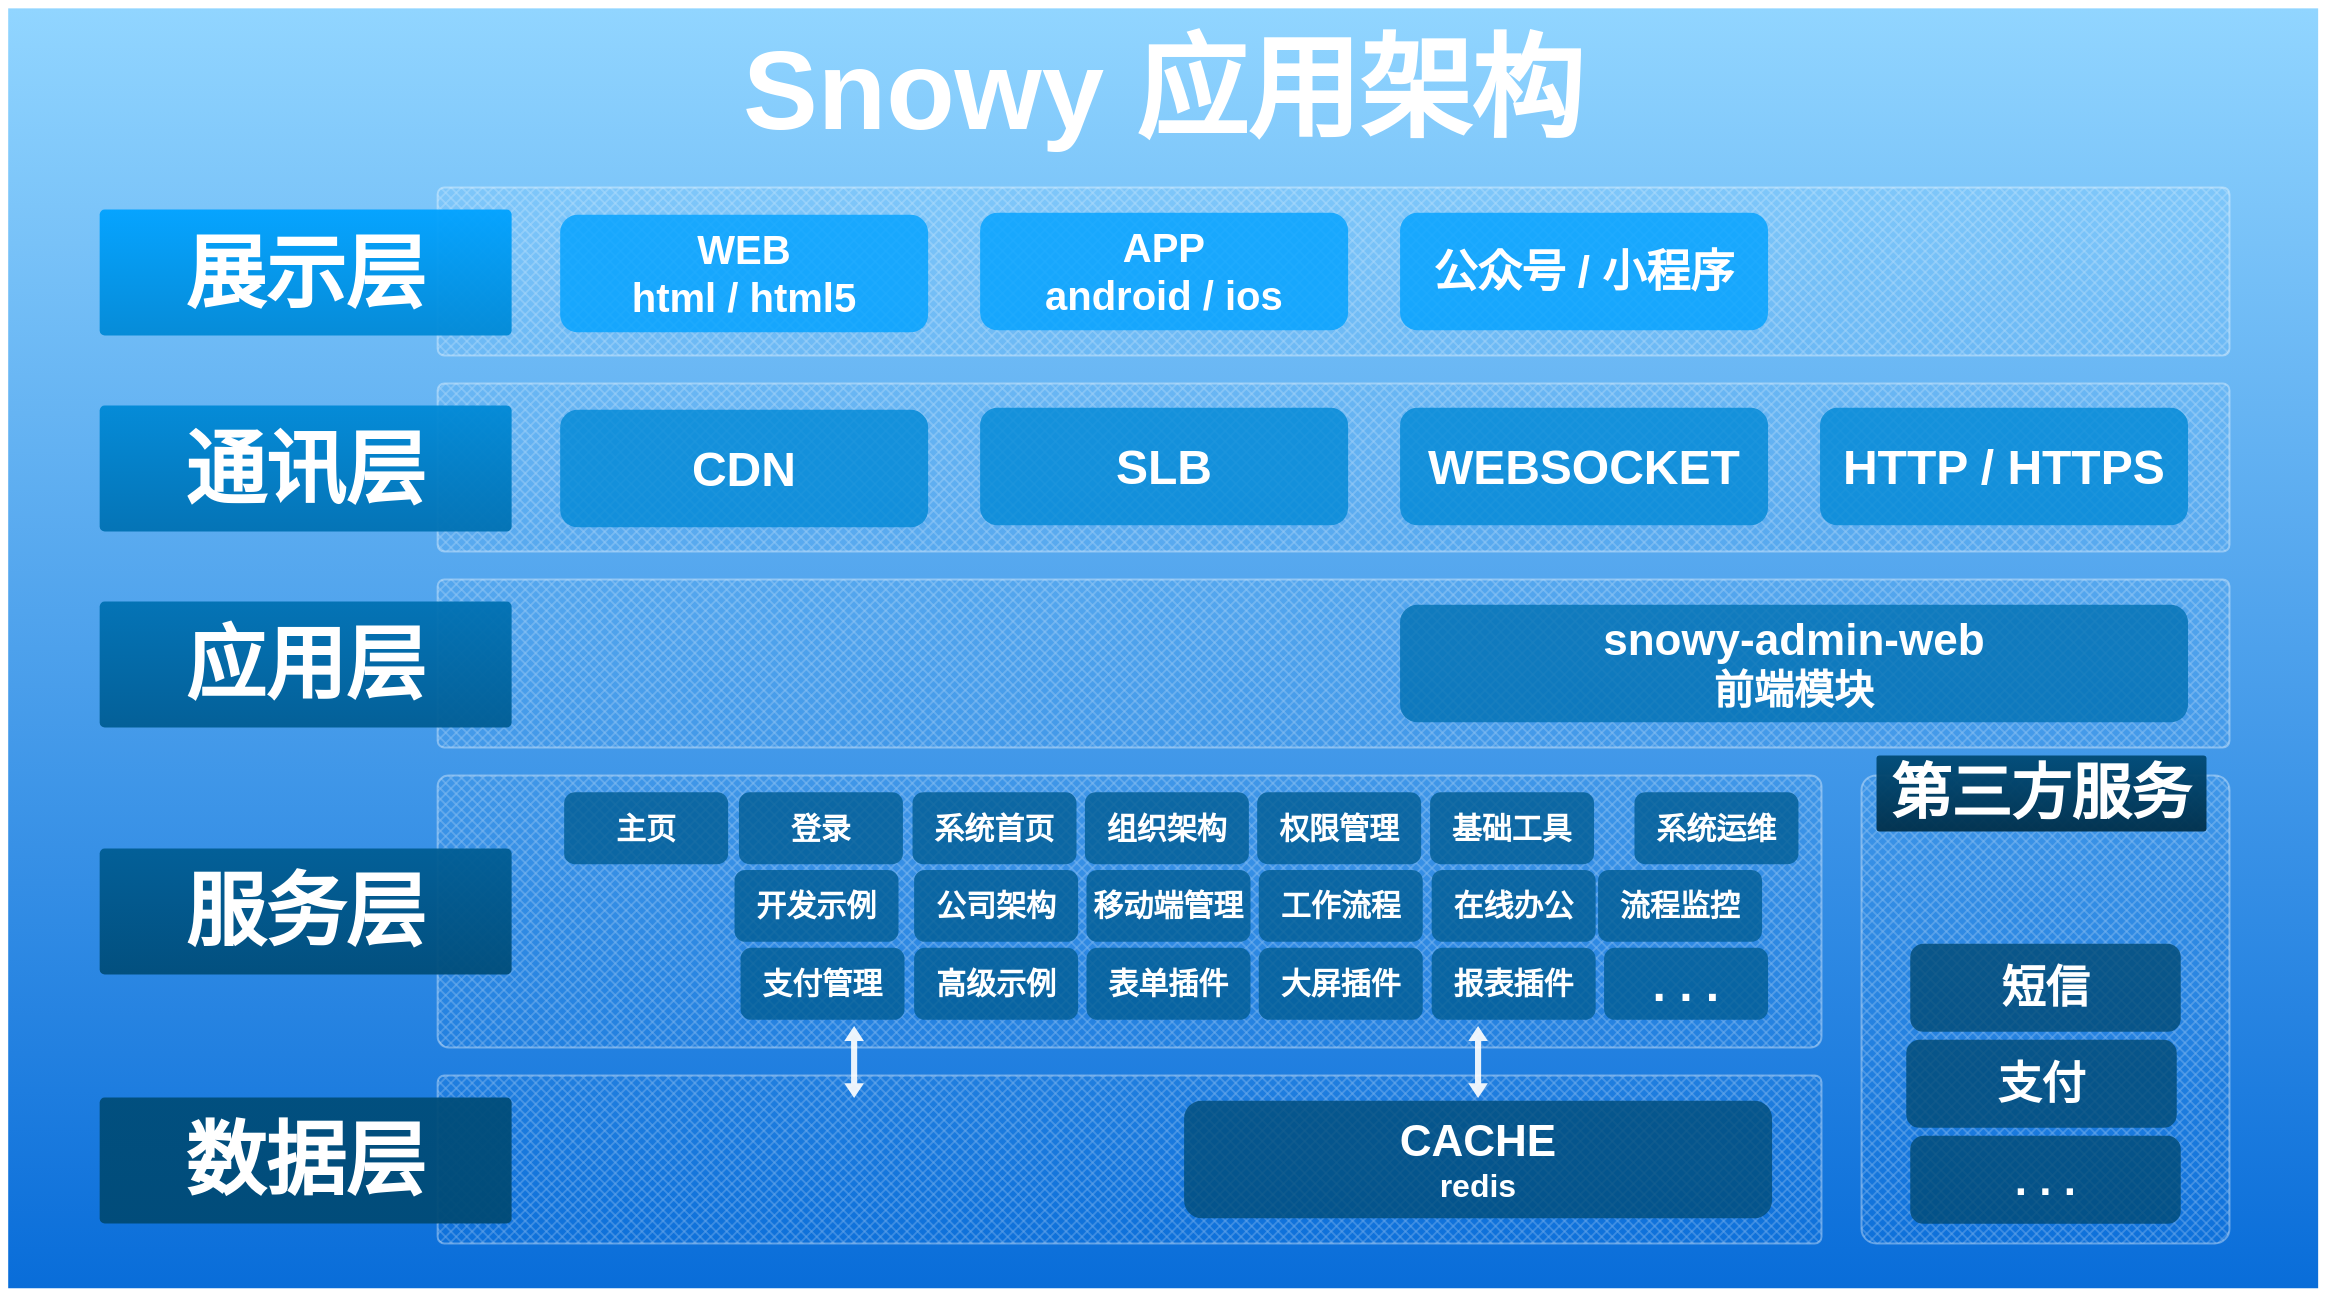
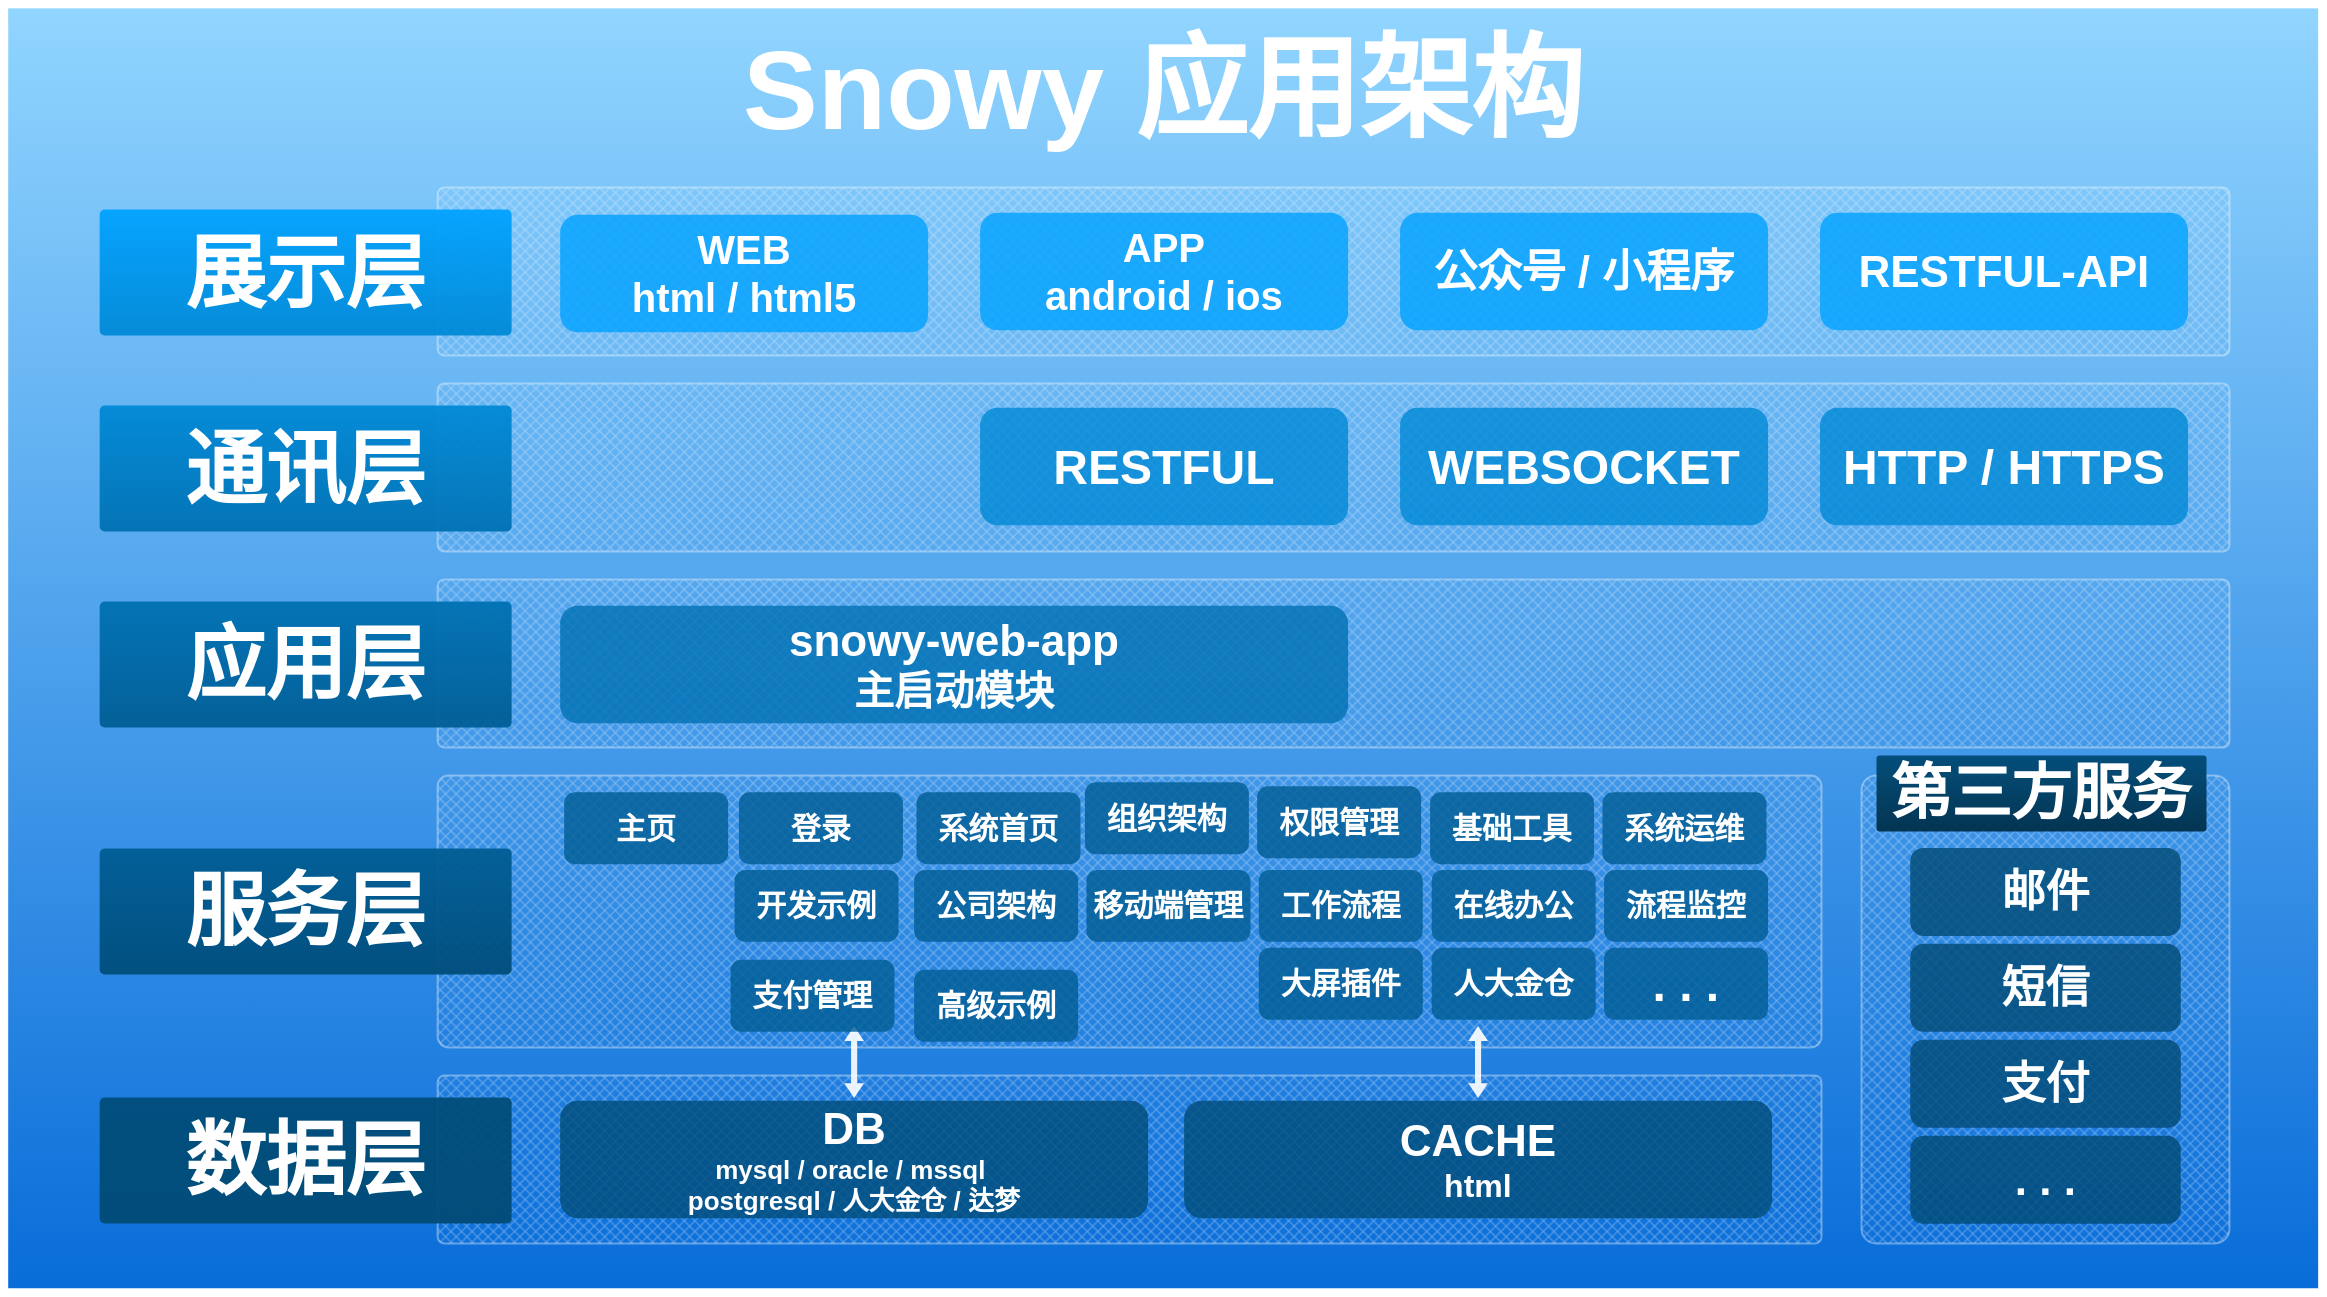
+ <mxCell id="23" value="&lt;h2&gt;&lt;b&gt;&lt;font style=&quot;font-size: 110px;&quot;&gt;RESTFUL-API&lt;/font&gt;&lt;/b&gt;&lt;/h2&gt;" style="rounded=1;whiteSpace=wrap;html=1;fillColor=#00A2FF;strokeColor=none;fontColor=#ffffff;strokeWidth=6;perimeterSpacing=0;dashed=1;dashPattern=1 1;opacity=80;" parent="1" vertex="1"><mxGeometry x="4550" y="531" width="920" height="294" as="geometry" /></mxCell>
- <mxCell id="17" value="&lt;h1&gt;&lt;span&gt;&lt;font style=&quot;font-size: 120px;&quot;&gt;SLB&lt;/font&gt;&lt;/span&gt;&lt;/h1&gt;" style="rounded=1;whiteSpace=wrap;html=1;fillColor=#0089D6;strokeColor=none;fontColor=#ffffff;strokeWidth=6;perimeterSpacing=0;dashed=1;dashPattern=1 1;fontStyle=1;opacity=80;" parent="1" vertex="1"><mxGeometry x="2450" y="1018.5" width="920" height="294" as="geometry" /></mxCell>
+ <mxCell id="17" value="&lt;h1&gt;&lt;span&gt;&lt;font style=&quot;font-size: 120px;&quot;&gt;RESTFUL&lt;/font&gt;&lt;/span&gt;&lt;/h1&gt;" style="rounded=1;whiteSpace=wrap;html=1;fillColor=#0089D6;strokeColor=none;fontColor=#ffffff;strokeWidth=6;perimeterSpacing=0;dashed=1;dashPattern=1 1;fontStyle=1;opacity=80;" parent="1" vertex="1"><mxGeometry x="2450" y="1018.5" width="920" height="294" as="geometry" /></mxCell>
- <mxCell id="16" value="&lt;h1&gt;&lt;b&gt;&lt;font style=&quot;font-size: 120px;&quot;&gt;CDN&lt;/font&gt;&lt;/b&gt;&lt;/h1&gt;" style="rounded=1;whiteSpace=wrap;html=1;fillColor=#0089D6;strokeColor=none;fontColor=#ffffff;strokeWidth=6;perimeterSpacing=0;dashed=1;dashPattern=1 1;opacity=80;" parent="1" vertex="1"><mxGeometry x="1400" y="1023.5" width="920" height="294" as="geometry" /></mxCell>
- <mxCell id="25" value="&lt;h2 style=&quot;&quot;&gt;&lt;font style=&quot;font-size: 110px;&quot;&gt;snowy-admin-web&lt;br&gt;&lt;/font&gt;&lt;font style=&quot;font-size: 100px;&quot;&gt;前端模块&lt;/font&gt;&lt;/h2&gt;" style="rounded=1;whiteSpace=wrap;html=1;fillColor=#0071B3;strokeColor=none;fontColor=#ffffff;strokeWidth=6;perimeterSpacing=0;dashed=1;dashPattern=1 1;opacity=80;" parent="1" vertex="1"><mxGeometry x="3500" y="1511" width="1970" height="294" as="geometry" /></mxCell>
+ <mxCell id="24" value="&lt;h2 style=&quot;&quot;&gt;&lt;font style=&quot;font-size: 110px;&quot;&gt;snowy-web-app&lt;br&gt;&lt;/font&gt;&lt;font style=&quot;font-size: 100px;&quot;&gt;主启动模块&lt;/font&gt;&lt;/h2&gt;" style="rounded=1;whiteSpace=wrap;html=1;fillColor=#0071B3;strokeColor=none;fontColor=#ffffff;strokeWidth=6;perimeterSpacing=0;dashed=1;dashPattern=1 1;opacity=80;" parent="1" vertex="1"><mxGeometry x="1400" y="1513.5" width="1970" height="294" as="geometry" /></mxCell>
- <mxCell id="36" value="&lt;h1&gt;&lt;b&gt;&lt;font style=&quot;font-size: 75px;&quot;&gt;系统首页&lt;/font&gt;&lt;/b&gt;&lt;/h1&gt;" style="rounded=1;whiteSpace=wrap;html=1;fillColor=#005D94;strokeColor=none;fontColor=#ffffff;strokeWidth=6;perimeterSpacing=0;dashed=1;dashPattern=1 1;opacity=80;" parent="1" vertex="1"><mxGeometry x="2281" y="1980" width="410" height="180" as="geometry" /></mxCell>
+ <mxCell id="36" value="&lt;h1&gt;&lt;b&gt;&lt;font style=&quot;font-size: 75px;&quot;&gt;系统首页&lt;/font&gt;&lt;/b&gt;&lt;/h1&gt;" style="rounded=1;whiteSpace=wrap;html=1;fillColor=#005D94;strokeColor=none;fontColor=#ffffff;strokeWidth=6;perimeterSpacing=0;dashed=1;dashPattern=1 1;opacity=80;" parent="1" vertex="1"><mxGeometry x="2291" y="1980" width="410" height="180" as="geometry" /></mxCell>
- <mxCell id="37" value="&lt;h1&gt;&lt;b&gt;&lt;font style=&quot;font-size: 75px;&quot;&gt;组织架构&lt;/font&gt;&lt;/b&gt;&lt;/h1&gt;" style="rounded=1;whiteSpace=wrap;html=1;fillColor=#005D94;strokeColor=none;fontColor=#ffffff;strokeWidth=6;perimeterSpacing=0;dashed=1;dashPattern=1 1;opacity=80;" parent="1" vertex="1"><mxGeometry x="2712" y="1980" width="410" height="180" as="geometry" /></mxCell>
+ <mxCell id="37" value="&lt;h1&gt;&lt;b&gt;&lt;font style=&quot;font-size: 75px;&quot;&gt;组织架构&lt;/font&gt;&lt;/b&gt;&lt;/h1&gt;" style="rounded=1;whiteSpace=wrap;html=1;fillColor=#005D94;strokeColor=none;fontColor=#ffffff;strokeWidth=6;perimeterSpacing=0;dashed=1;dashPattern=1 1;opacity=80;" parent="1" vertex="1"><mxGeometry x="2712" y="1955" width="410" height="180" as="geometry" /></mxCell>
- <mxCell id="38" value="&lt;h1&gt;&lt;b&gt;&lt;font style=&quot;font-size: 75px;&quot;&gt;权限管理&lt;/font&gt;&lt;/b&gt;&lt;/h1&gt;" style="rounded=1;whiteSpace=wrap;html=1;fillColor=#005D94;strokeColor=none;fontColor=#ffffff;strokeWidth=6;perimeterSpacing=0;dashed=1;dashPattern=1 1;opacity=80;" parent="1" vertex="1"><mxGeometry x="3142.69" y="1980" width="410" height="180" as="geometry" /></mxCell>
+ <mxCell id="38" value="&lt;h1&gt;&lt;b&gt;&lt;font style=&quot;font-size: 75px;&quot;&gt;权限管理&lt;/font&gt;&lt;/b&gt;&lt;/h1&gt;" style="rounded=1;whiteSpace=wrap;html=1;fillColor=#005D94;strokeColor=none;fontColor=#ffffff;strokeWidth=6;perimeterSpacing=0;dashed=1;dashPattern=1 1;opacity=80;" parent="1" vertex="1"><mxGeometry x="3142.69" y="1965" width="410" height="180" as="geometry" /></mxCell>
- <mxCell id="40" value="&lt;h1&gt;&lt;b&gt;&lt;font style=&quot;font-size: 75px;&quot;&gt;系统运维&lt;/font&gt;&lt;/b&gt;&lt;/h1&gt;" style="rounded=1;whiteSpace=wrap;html=1;fillColor=#005D94;strokeColor=none;fontColor=#ffffff;strokeWidth=6;perimeterSpacing=0;dashed=1;dashPattern=1 1;opacity=80;" parent="1" vertex="1"><mxGeometry x="4086" y="1980" width="410" height="180" as="geometry" /></mxCell>
+ <mxCell id="40" value="&lt;h1&gt;&lt;b&gt;&lt;font style=&quot;font-size: 75px;&quot;&gt;系统运维&lt;/font&gt;&lt;/b&gt;&lt;/h1&gt;" style="rounded=1;whiteSpace=wrap;html=1;fillColor=#005D94;strokeColor=none;fontColor=#ffffff;strokeWidth=6;perimeterSpacing=0;dashed=1;dashPattern=1 1;opacity=80;" parent="1" vertex="1"><mxGeometry x="4006" y="1980" width="410" height="180" as="geometry" /></mxCell>
+ <mxCell id="26" value="&lt;b style=&quot;&quot;&gt;&lt;font style=&quot;font-size: 110px;&quot;&gt;邮件&lt;/font&gt;&lt;/b&gt;" style="rounded=1;whiteSpace=wrap;html=1;fillColor=#004A75;strokeColor=none;fontColor=#ffffff;strokeWidth=6;perimeterSpacing=0;dashed=1;dashPattern=1 1;opacity=80;" parent="1" vertex="1"><mxGeometry x="4775.53" y="2119" width="676.31" height="220" as="geometry" /></mxCell>
- <mxCell id="41" value="&lt;h1&gt;&lt;b&gt;&lt;font style=&quot;font-size: 75px;&quot;&gt;流程监控&lt;/font&gt;&lt;/b&gt;&lt;/h1&gt;" style="rounded=1;whiteSpace=wrap;html=1;fillColor=#005D94;strokeColor=none;fontColor=#ffffff;strokeWidth=6;perimeterSpacing=0;dashed=1;dashPattern=1 1;opacity=80;" parent="1" vertex="1"><mxGeometry x="3995" y="2174" width="410" height="180" as="geometry" /></mxCell>
+ <mxCell id="41" value="&lt;h1&gt;&lt;b&gt;&lt;font style=&quot;font-size: 75px;&quot;&gt;流程监控&lt;/font&gt;&lt;/b&gt;&lt;/h1&gt;" style="rounded=1;whiteSpace=wrap;html=1;fillColor=#005D94;strokeColor=none;fontColor=#ffffff;strokeWidth=6;perimeterSpacing=0;dashed=1;dashPattern=1 1;opacity=80;" parent="1" vertex="1"><mxGeometry x="4010" y="2174" width="410" height="180" as="geometry" /></mxCell>
- <mxCell id="47" value="&lt;h1&gt;&lt;b&gt;&lt;font style=&quot;font-size: 75px;&quot;&gt;支付管理&lt;/font&gt;&lt;/b&gt;&lt;/h1&gt;" style="rounded=1;whiteSpace=wrap;html=1;fillColor=#005D94;strokeColor=none;fontColor=#ffffff;strokeWidth=6;perimeterSpacing=0;dashed=1;dashPattern=1 1;opacity=80;" parent="1" vertex="1"><mxGeometry x="1851" y="2369" width="410" height="180" as="geometry" /></mxCell>
+ <mxCell id="47" value="&lt;h1&gt;&lt;b&gt;&lt;font style=&quot;font-size: 75px;&quot;&gt;支付管理&lt;/font&gt;&lt;/b&gt;&lt;/h1&gt;" style="rounded=1;whiteSpace=wrap;html=1;fillColor=#005D94;strokeColor=none;fontColor=#ffffff;strokeWidth=6;perimeterSpacing=0;dashed=1;dashPattern=1 1;opacity=80;" parent="1" vertex="1"><mxGeometry x="1826" y="2399" width="410" height="180" as="geometry" /></mxCell>
- <mxCell id="48" value="&lt;h1&gt;&lt;b&gt;&lt;font style=&quot;font-size: 75px;&quot;&gt;高级示例&lt;/font&gt;&lt;/b&gt;&lt;/h1&gt;" style="rounded=1;whiteSpace=wrap;html=1;fillColor=#005D94;strokeColor=none;fontColor=#ffffff;strokeWidth=6;perimeterSpacing=0;dashed=1;dashPattern=1 1;opacity=80;" parent="1" vertex="1"><mxGeometry x="2285" y="2369" width="410" height="180" as="geometry" /></mxCell>
+ <mxCell id="48" value="&lt;h1&gt;&lt;b&gt;&lt;font style=&quot;font-size: 75px;&quot;&gt;高级示例&lt;/font&gt;&lt;/b&gt;&lt;/h1&gt;" style="rounded=1;whiteSpace=wrap;html=1;fillColor=#005D94;strokeColor=none;fontColor=#ffffff;strokeWidth=6;perimeterSpacing=0;dashed=1;dashPattern=1 1;opacity=80;" parent="1" vertex="1"><mxGeometry x="2285" y="2424" width="410" height="180" as="geometry" /></mxCell>
- <mxCell id="49" value="&lt;h1&gt;&lt;b&gt;&lt;font style=&quot;font-size: 75px;&quot;&gt;表单插件&lt;/font&gt;&lt;/b&gt;&lt;/h1&gt;" style="rounded=1;whiteSpace=wrap;html=1;fillColor=#005D94;strokeColor=none;fontColor=#ffffff;strokeWidth=6;perimeterSpacing=0;dashed=1;dashPattern=1 1;opacity=80;" parent="1" vertex="1"><mxGeometry x="2716" y="2369" width="410" height="180" as="geometry" /></mxCell>
- <mxCell id="51" value="&lt;h1&gt;&lt;b&gt;&lt;font style=&quot;font-size: 75px;&quot;&gt;报表插件&lt;/font&gt;&lt;/b&gt;&lt;/h1&gt;" style="rounded=1;whiteSpace=wrap;html=1;fillColor=#005D94;strokeColor=none;fontColor=#ffffff;strokeWidth=6;perimeterSpacing=0;dashed=1;dashPattern=1 1;opacity=80;" parent="1" vertex="1"><mxGeometry x="3579" y="2369" width="410" height="180" as="geometry" /></mxCell>
+ <mxCell id="51" value="&lt;h1&gt;&lt;b&gt;&lt;font style=&quot;font-size: 75px;&quot;&gt;人大金仓&lt;/font&gt;&lt;/b&gt;&lt;/h1&gt;" style="rounded=1;whiteSpace=wrap;html=1;fillColor=#005D94;strokeColor=none;fontColor=#ffffff;strokeWidth=6;perimeterSpacing=0;dashed=1;dashPattern=1 1;opacity=80;" parent="1" vertex="1"><mxGeometry x="3579" y="2369" width="410" height="180" as="geometry" /></mxCell>
- <mxCell id="28" value="&lt;span style=&quot;font-size: 110px;&quot;&gt;&lt;b&gt;支付&lt;/b&gt;&lt;/span&gt;" style="rounded=1;whiteSpace=wrap;html=1;fillColor=#004A75;strokeColor=none;fontColor=#ffffff;strokeWidth=6;perimeterSpacing=0;dashed=1;dashPattern=1 1;opacity=80;" parent="1" vertex="1"><mxGeometry x="4765.53" y="2599" width="676.31" height="220" as="geometry" /></mxCell>
+ <mxCell id="28" value="&lt;span style=&quot;font-size: 110px;&quot;&gt;&lt;b&gt;支付&lt;/b&gt;&lt;/span&gt;" style="rounded=1;whiteSpace=wrap;html=1;fillColor=#004A75;strokeColor=none;fontColor=#ffffff;strokeWidth=6;perimeterSpacing=0;dashed=1;dashPattern=1 1;opacity=80;" parent="1" vertex="1"><mxGeometry x="4775.53" y="2599" width="676.31" height="220" as="geometry" /></mxCell>
+ <mxCell id="30" value="&lt;h3 style=&quot;font-size: 65px;&quot;&gt;&lt;font style=&quot;font-size: 110px;&quot;&gt;DB&lt;br&gt;&lt;/font&gt;&lt;font style=&quot;font-size: 65px;&quot;&gt;mysql / oracle / mssql&amp;nbsp;&lt;br&gt;&lt;/font&gt;&lt;font style=&quot;font-size: 65px;&quot;&gt;postgresql / 人大金仓 / 达梦&lt;/font&gt;&lt;/h3&gt;" style="rounded=1;whiteSpace=wrap;html=1;fillColor=#004D7A;strokeColor=none;fontColor=#ffffff;strokeWidth=6;perimeterSpacing=0;dashed=1;dashPattern=1 1;opacity=80;" parent="1" vertex="1"><mxGeometry x="1400" y="2751" width="1470" height="294" as="geometry" /></mxCell>
- <mxCell id="31" value="&lt;h2 style=&quot;&quot;&gt;&lt;font style=&quot;font-size: 110px;&quot;&gt;CACHE&lt;br&gt;&lt;/font&gt;&lt;font style=&quot;font-size: 80px;&quot;&gt;redis&lt;/font&gt;&lt;/h2&gt;" style="rounded=1;whiteSpace=wrap;html=1;fillColor=#004D7A;strokeColor=none;fontColor=#ffffff;strokeWidth=6;perimeterSpacing=0;dashed=1;dashPattern=1 1;opacity=80;" parent="1" vertex="1"><mxGeometry x="2960" y="2751" width="1470" height="294" as="geometry" /></mxCell>
+ <mxCell id="31" value="&lt;h2 style=&quot;&quot;&gt;&lt;font style=&quot;font-size: 110px;&quot;&gt;CACHE&lt;br&gt;&lt;/font&gt;&lt;font style=&quot;font-size: 80px;&quot;&gt;html&lt;/font&gt;&lt;/h2&gt;" style="rounded=1;whiteSpace=wrap;html=1;fillColor=#004D7A;strokeColor=none;fontColor=#ffffff;strokeWidth=6;perimeterSpacing=0;dashed=1;dashPattern=1 1;opacity=80;" parent="1" vertex="1"><mxGeometry x="2960" y="2751" width="1470" height="294" as="geometry" /></mxCell>
